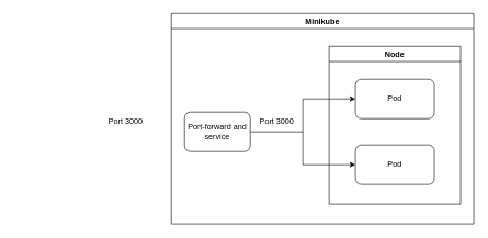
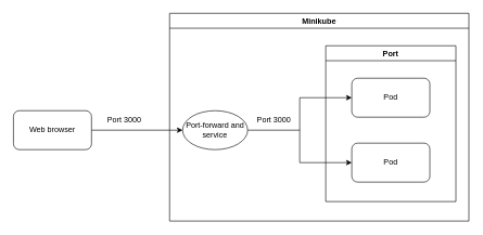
- <mxCell id="5" value="Node" style="swimlane;whiteSpace=wrap;html=1;" vertex="1" parent="2"><mxGeometry x="240" y="50" width="200" height="240" as="geometry" /></mxCell>
+ <mxCell id="5" value="Port" style="swimlane;whiteSpace=wrap;html=1;" vertex="1" parent="2"><mxGeometry x="240" y="50" width="200" height="240" as="geometry" /></mxCell>
+ <mxCell id="10" value="Web browser" style="rounded=1;whiteSpace=wrap;html=1;" vertex="1" parent="1"><mxGeometry x="20" y="170" width="120" height="60" as="geometry" /></mxCell>
+ <mxCell id="9" style="edgeStyle=orthogonalEdgeStyle;rounded=0;orthogonalLoop=1;jettySize=auto;html=1;exitX=1;exitY=0.5;exitDx=0;exitDy=0;entryX=0;entryY=0.5;entryDx=0;entryDy=0;" edge="1" parent="1" source="10" target="4"><mxGeometry relative="1" as="geometry" /></mxCell>
- <mxCell id="4" value="Port-forward and service" style="whiteSpace=wrap;html=1;rounded=1;" vertex="1" parent="2"><mxGeometry x="20" y="150" width="100" height="60" as="geometry" /></mxCell>
+ <mxCell id="4" value="Port-forward and service" style="ellipse;whiteSpace=wrap;html=1;" vertex="1" parent="2"><mxGeometry x="20" y="150" width="100" height="60" as="geometry" /></mxCell>
